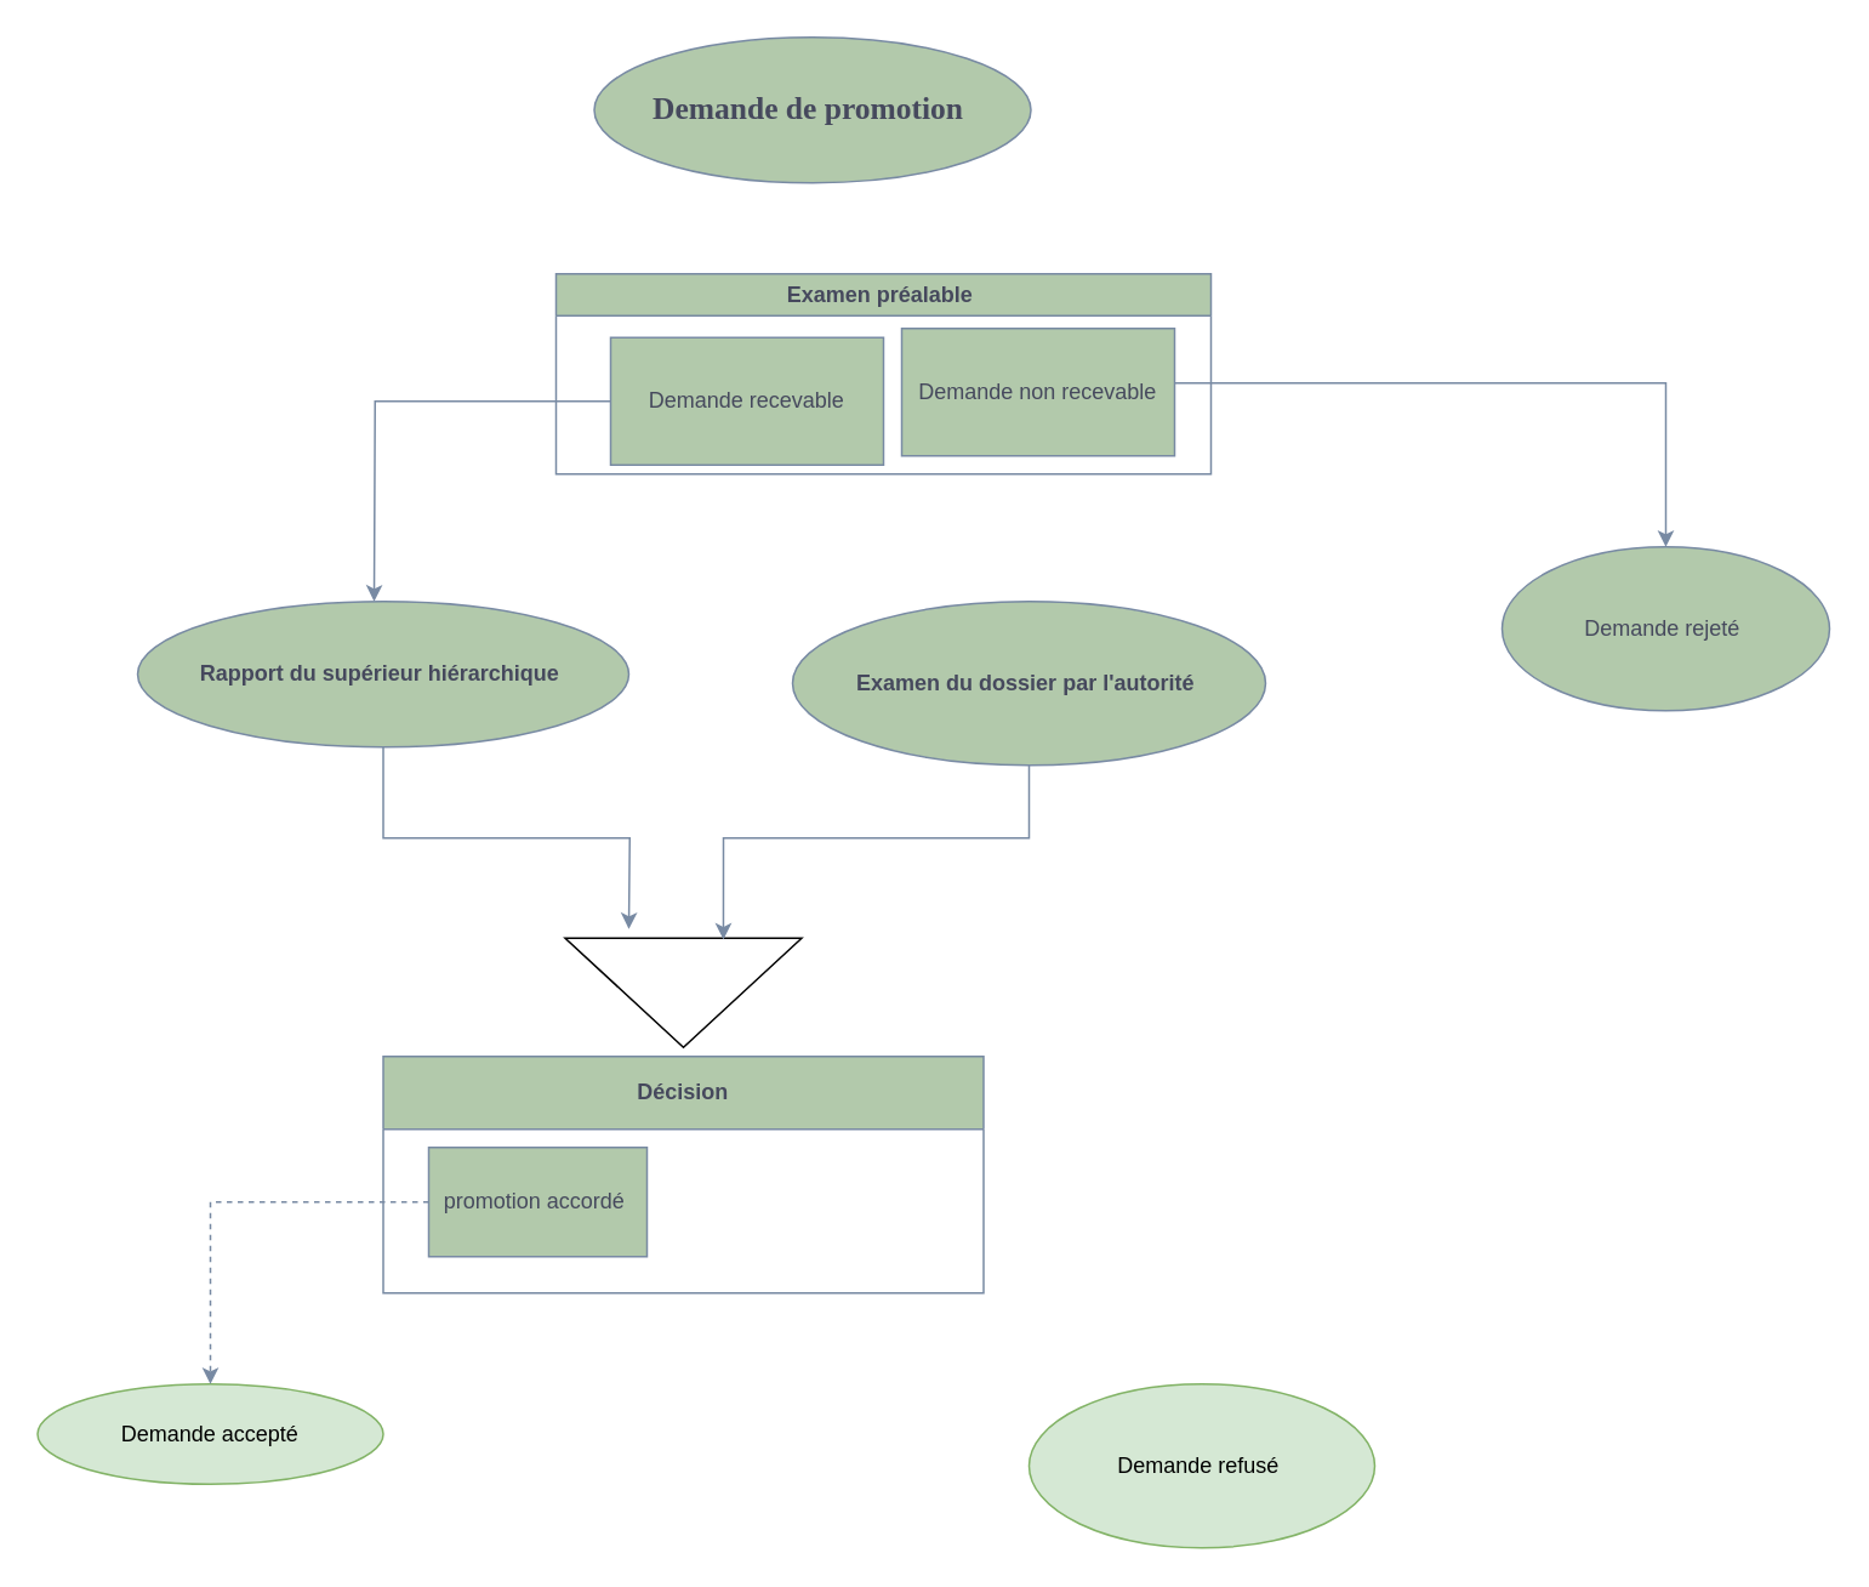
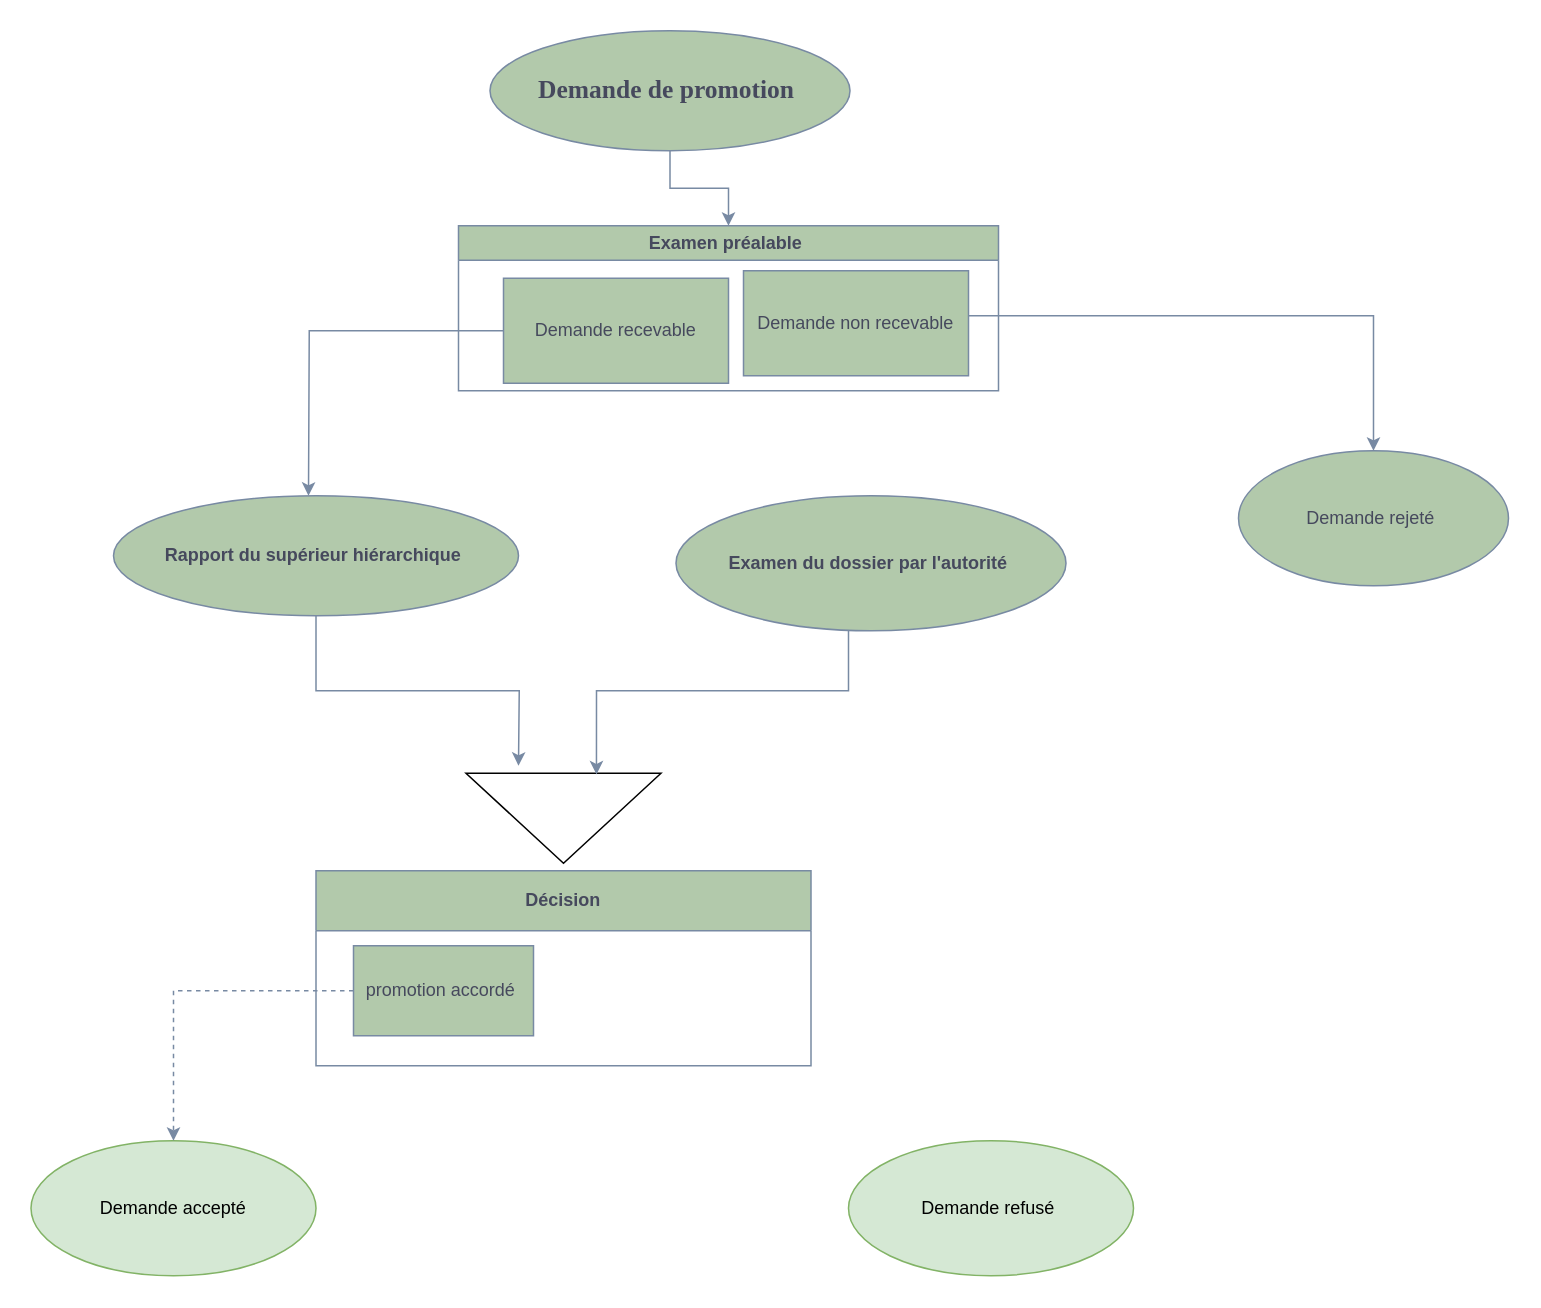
+ <mxCell id="2" style="edgeStyle=orthogonalEdgeStyle;rounded=0;orthogonalLoop=1;jettySize=auto;html=1;strokeColor=#788AA3;fontColor=#46495D;fillColor=#B2C9AB;" edge="1" parent="1" source="3" target="4"><mxGeometry relative="1" as="geometry"><mxPoint x="485.5" y="190" as="targetPoint" /></mxGeometry></mxCell>
- <mxCell id="12" value="&lt;b&gt;Examen du dossier par l'autorité&amp;nbsp;&lt;/b&gt;" style="ellipse;whiteSpace=wrap;html=1;strokeColor=#788AA3;fontColor=#46495D;fillColor=#B2C9AB;" vertex="1" parent="1"><mxGeometry x="435" y="330" width="260" height="90" as="geometry" /></mxCell>
+ <mxCell id="12" value="&lt;b&gt;Examen du dossier par l'autorité&amp;nbsp;&lt;/b&gt;" style="ellipse;whiteSpace=wrap;html=1;strokeColor=#788AA3;fontColor=#46495D;fillColor=#B2C9AB;" vertex="1" parent="1"><mxGeometry x="450" y="330" width="260" height="90" as="geometry" /></mxCell>
- <mxCell id="17" value="Demande accepté" style="ellipse;whiteSpace=wrap;html=1;strokeColor=#82b366;fillColor=#d5e8d4;" vertex="1" parent="1"><mxGeometry x="20" y="760" width="190" height="55" as="geometry" /></mxCell>
+ <mxCell id="17" value="Demande accepté" style="ellipse;whiteSpace=wrap;html=1;strokeColor=#82b366;fillColor=#d5e8d4;" vertex="1" parent="1"><mxGeometry x="20" y="760" width="190" height="90" as="geometry" /></mxCell>
